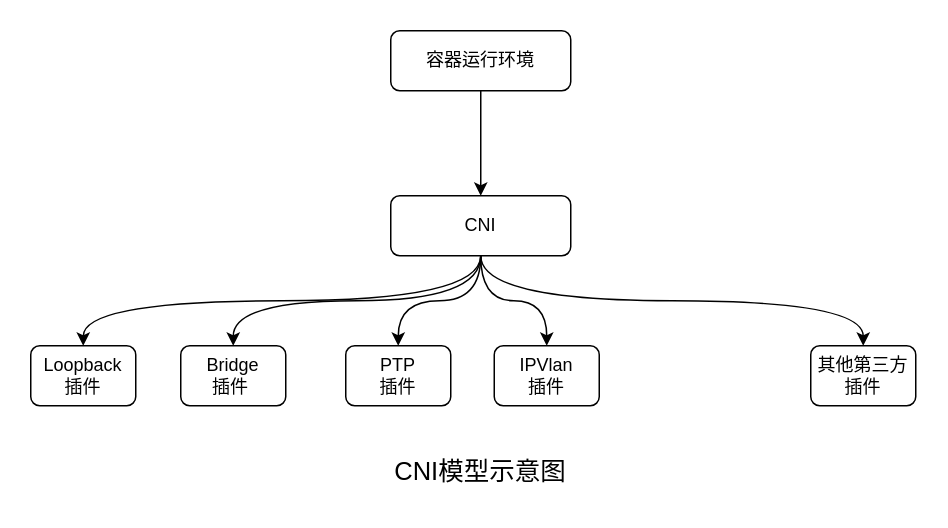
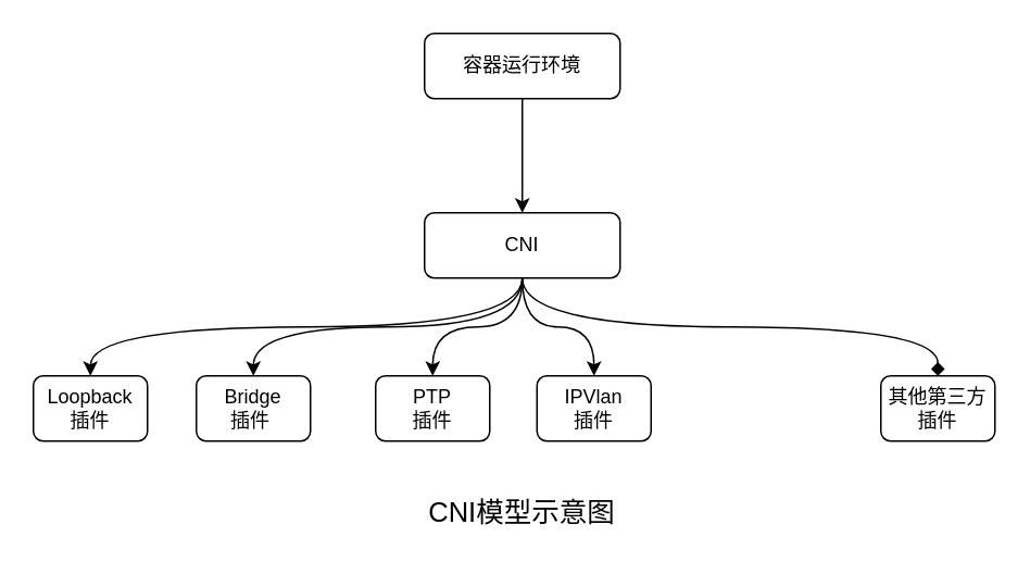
- <mxCell id="8" style="edgeStyle=orthogonalEdgeStyle;curved=1;rounded=0;orthogonalLoop=1;jettySize=auto;html=1;exitX=0.5;exitY=1;exitDx=0;exitDy=0;entryX=0.5;entryY=0;entryDx=0;entryDy=0;" edge="1" parent="1" source="9" target="14"><mxGeometry relative="1" as="geometry" /></mxCell>
+ <mxCell id="8" style="edgeStyle=orthogonalEdgeStyle;curved=1;rounded=0;orthogonalLoop=1;jettySize=auto;html=1;exitX=0.5;exitY=1;exitDx=0;exitDy=0;entryX=0.5;entryY=0;entryDx=0;entryDy=0;endArrow=diamond;" edge="1" parent="1" source="9" target="14"><mxGeometry relative="1" as="geometry" /></mxCell>
